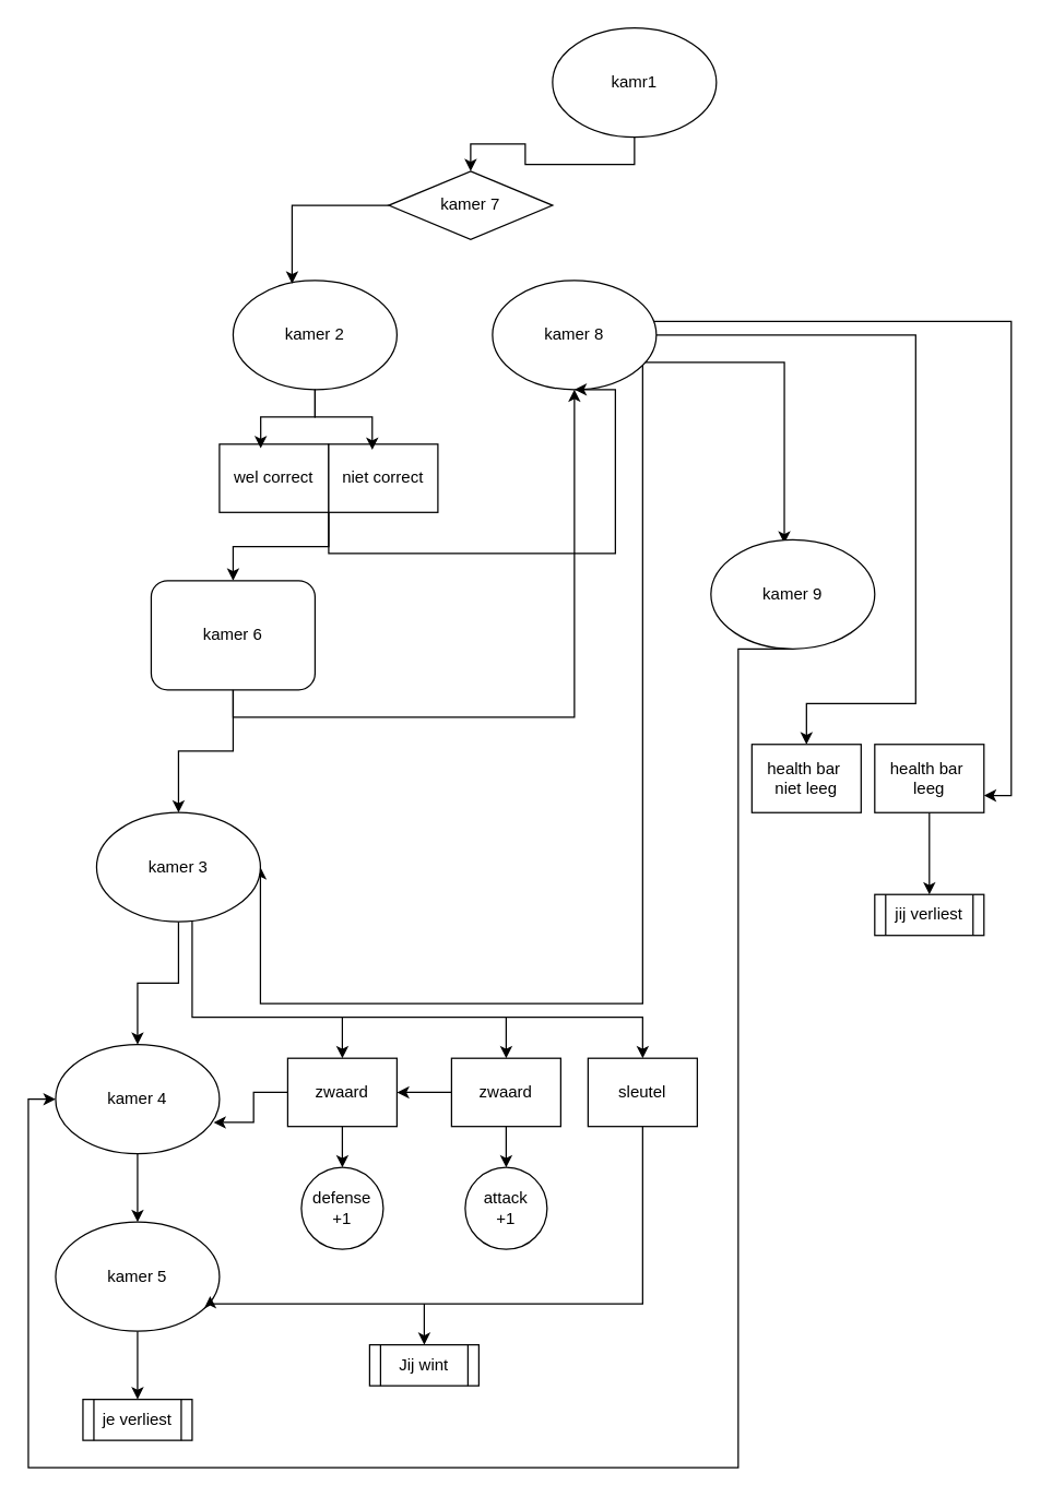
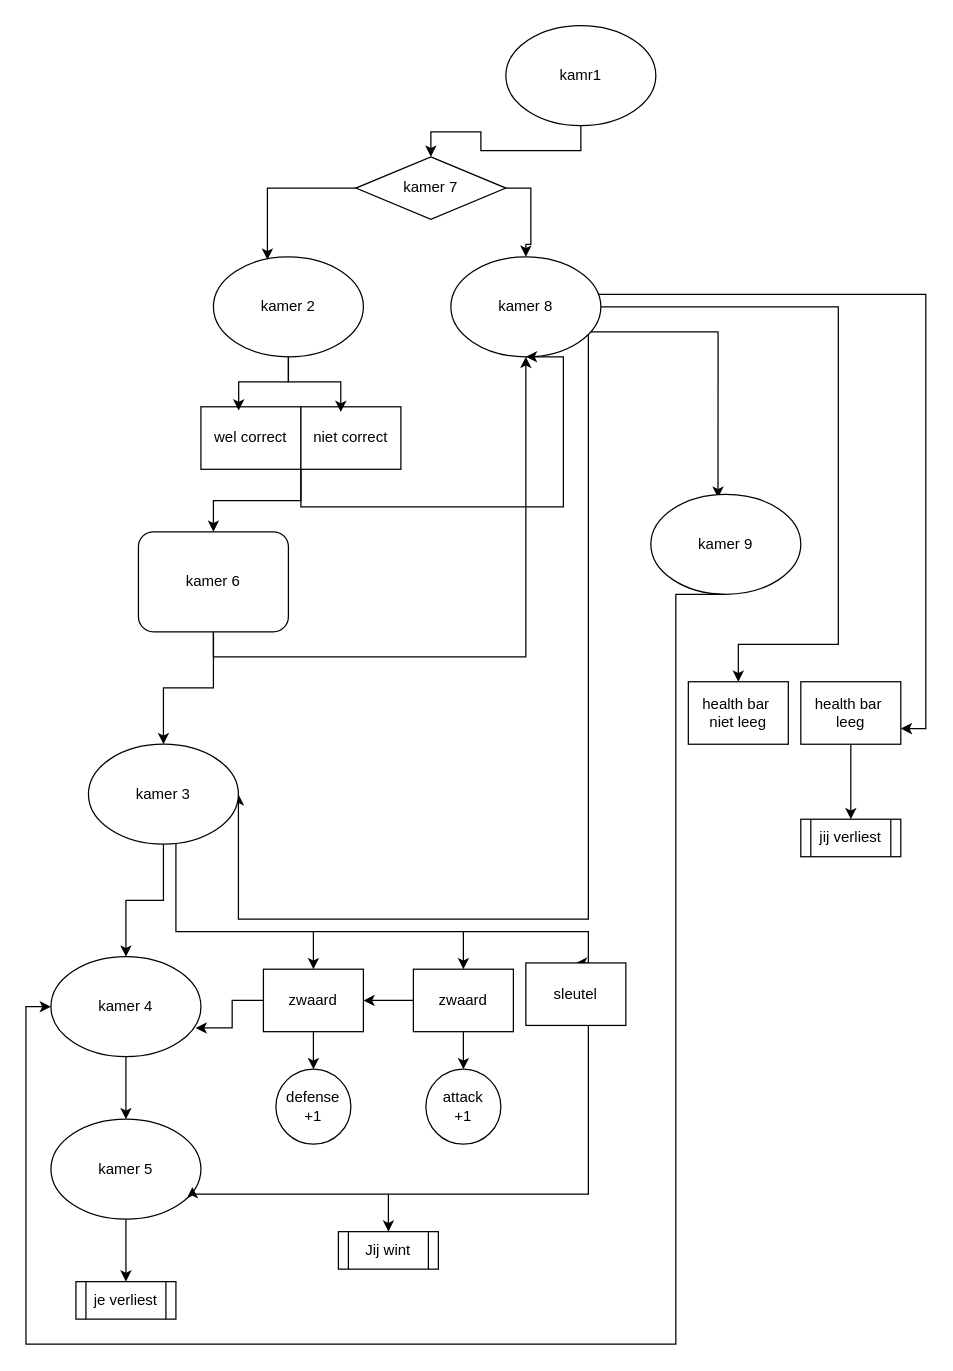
+ <mxCell id="5" style="edgeStyle=orthogonalEdgeStyle;rounded=0;orthogonalLoop=1;jettySize=auto;html=1;entryX=0.5;entryY=0;entryDx=0;entryDy=0;exitX=1;exitY=0.5;exitDx=0;exitDy=0;" edge="1" parent="1" source="4" target="10"><mxGeometry relative="1" as="geometry"><mxPoint x="384" y="225" as="sourcePoint" /></mxGeometry></mxCell>
- <mxCell id="32" value="sleutel" style="rounded=0;whiteSpace=wrap;html=1;" vertex="1" parent="1"><mxGeometry x="430" y="775" width="80" height="50" as="geometry" /></mxCell>
+ <mxCell id="32" value="sleutel" style="rounded=0;whiteSpace=wrap;html=1;" vertex="1" parent="1"><mxGeometry x="420" y="770" width="80" height="50" as="geometry" /></mxCell>
